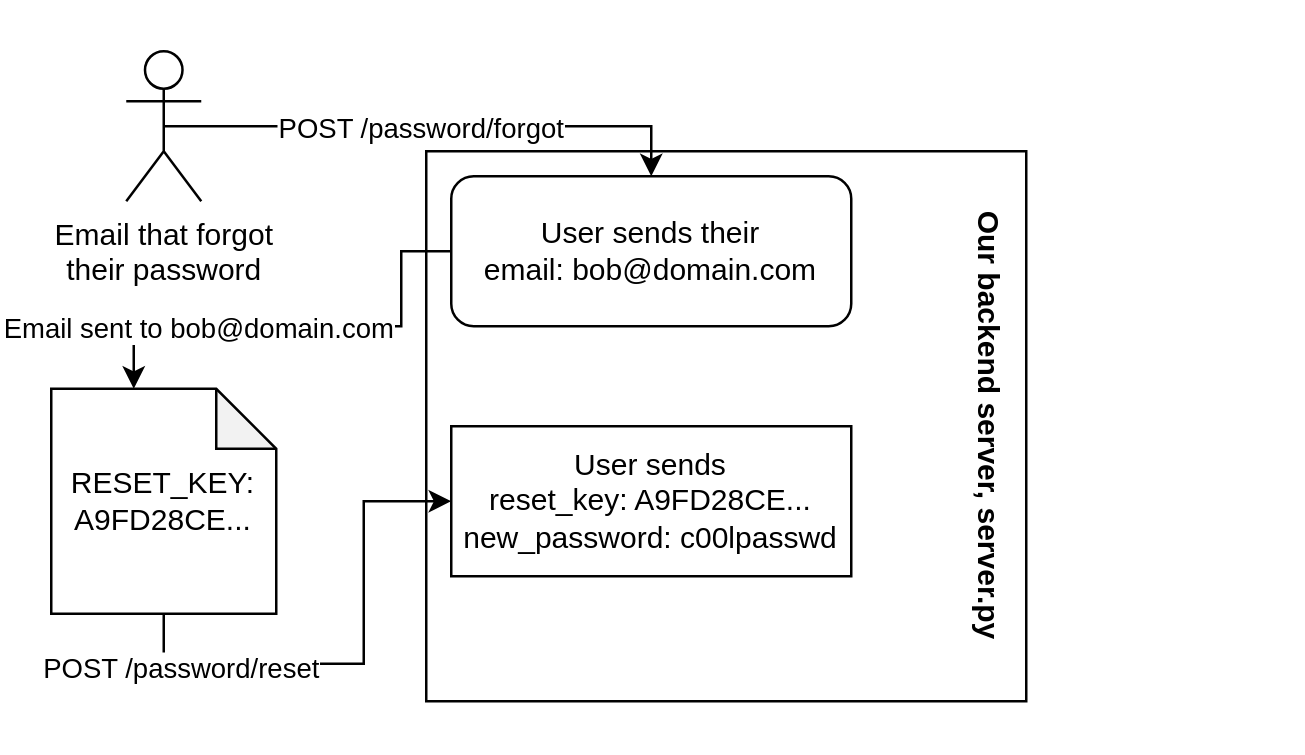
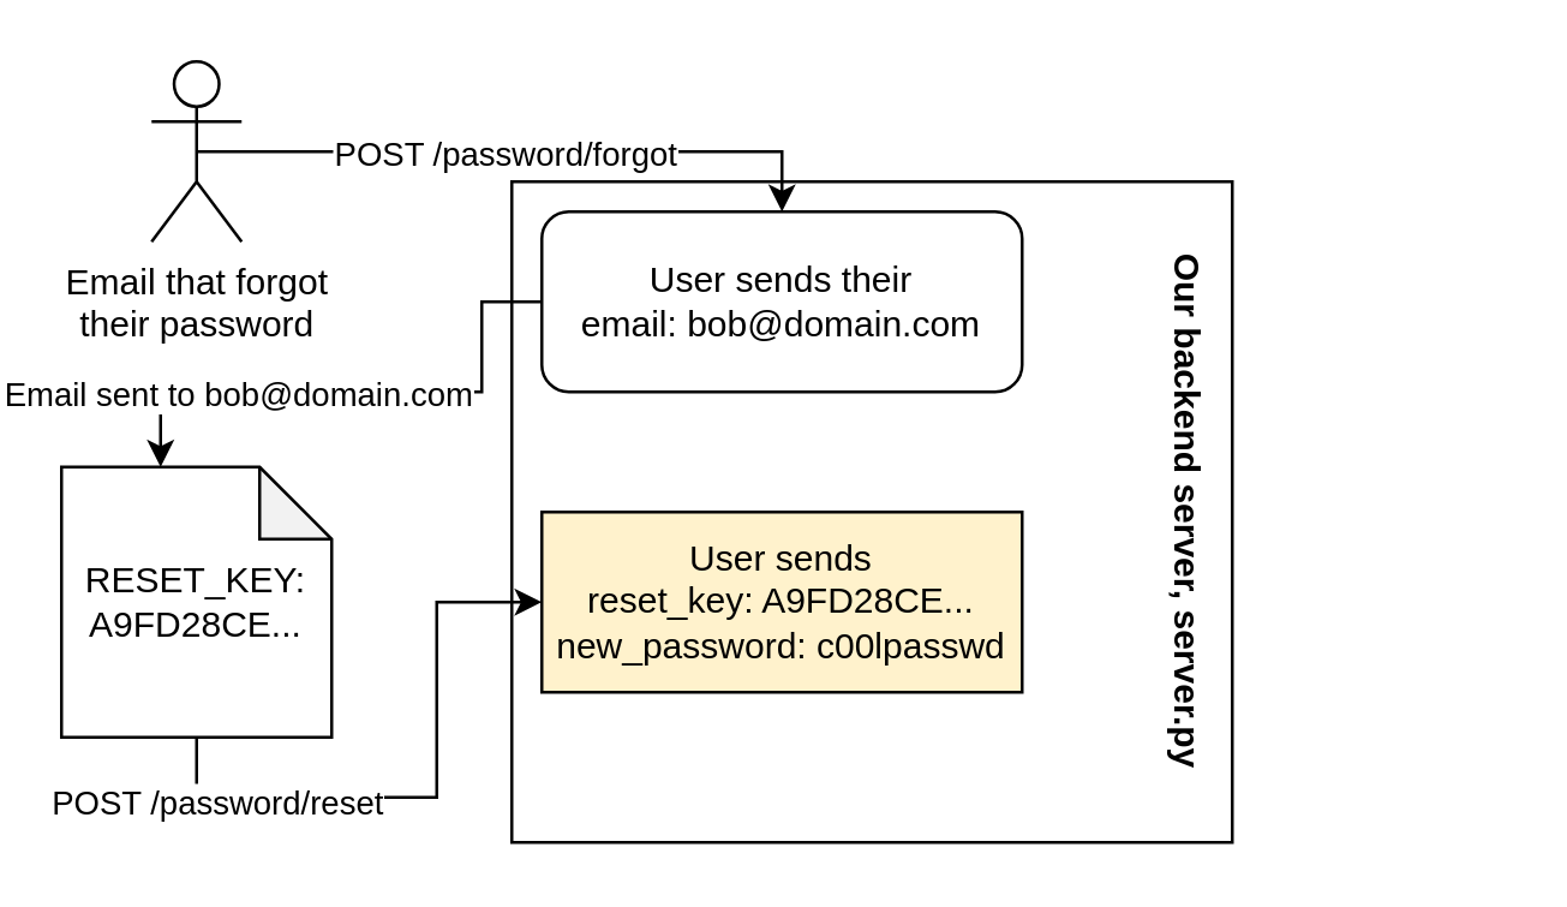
- <mxCell id="9" value="User sends&lt;br&gt;reset_key: A9FD28CE...&lt;br&gt;new_password: c00lpasswd" style="rounded=0;whiteSpace=wrap;html=1;" vertex="1" parent="1"><mxGeometry x="180" y="170" width="160" height="60" as="geometry" /></mxCell>
+ <mxCell id="9" value="User sends&lt;br&gt;reset_key: A9FD28CE...&lt;br&gt;new_password: c00lpasswd" style="rounded=0;whiteSpace=wrap;html=1;fillColor=#fff2cc;" vertex="1" parent="1"><mxGeometry x="180" y="170" width="160" height="60" as="geometry" /></mxCell>
